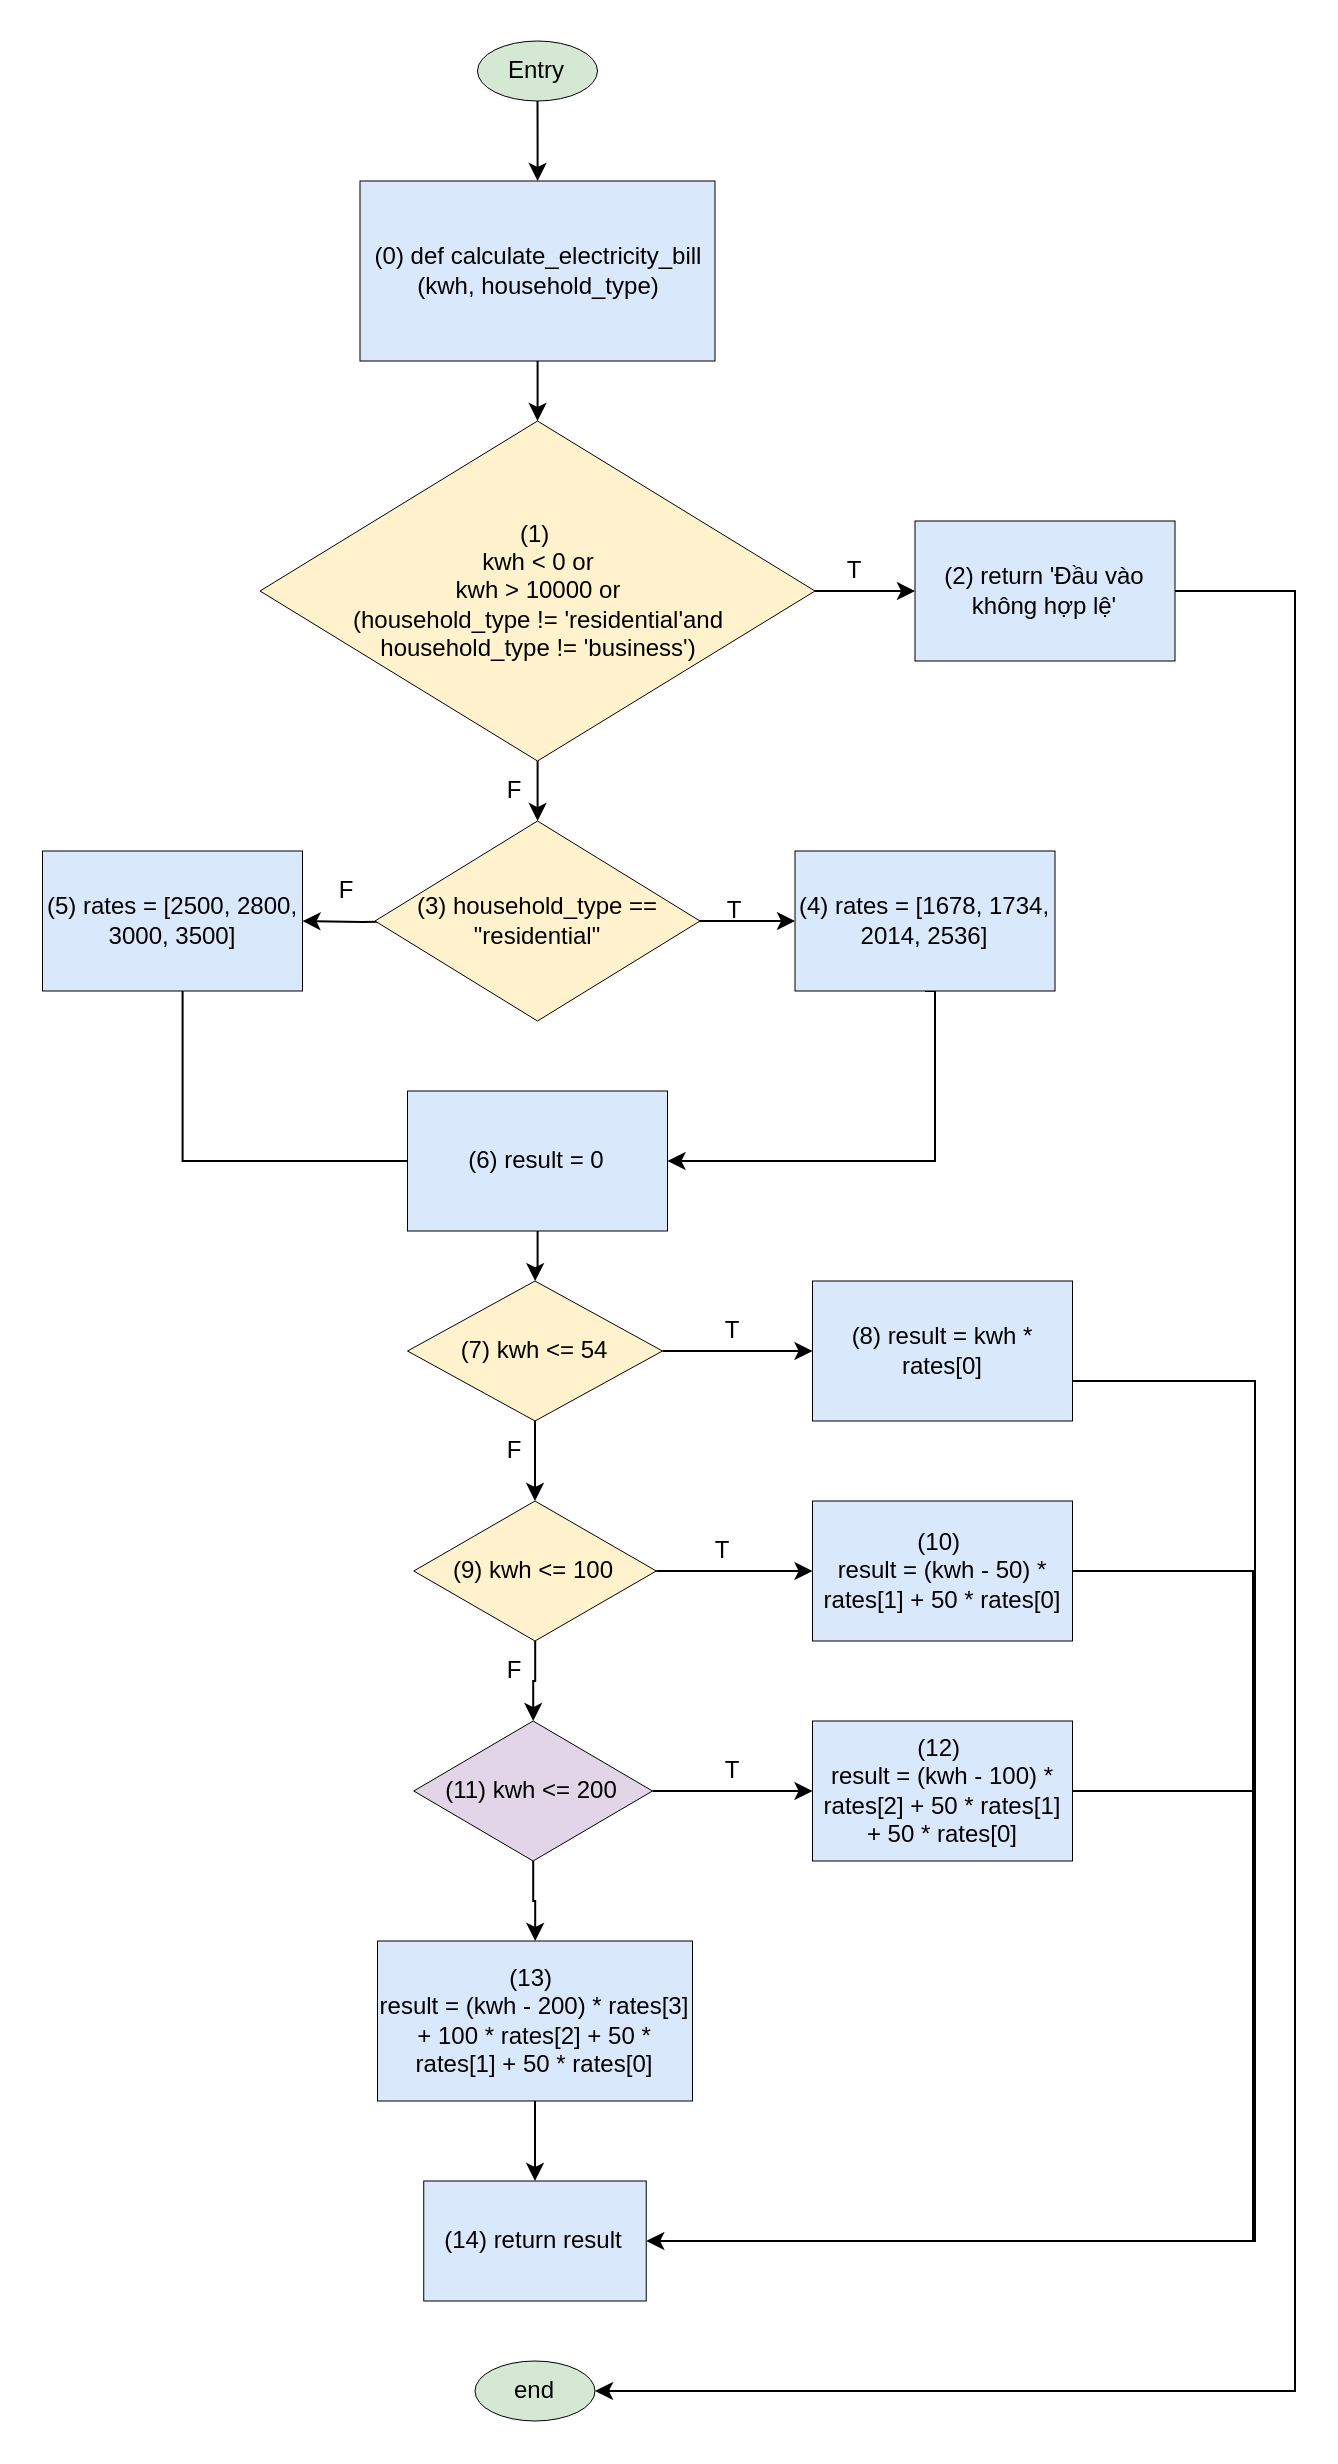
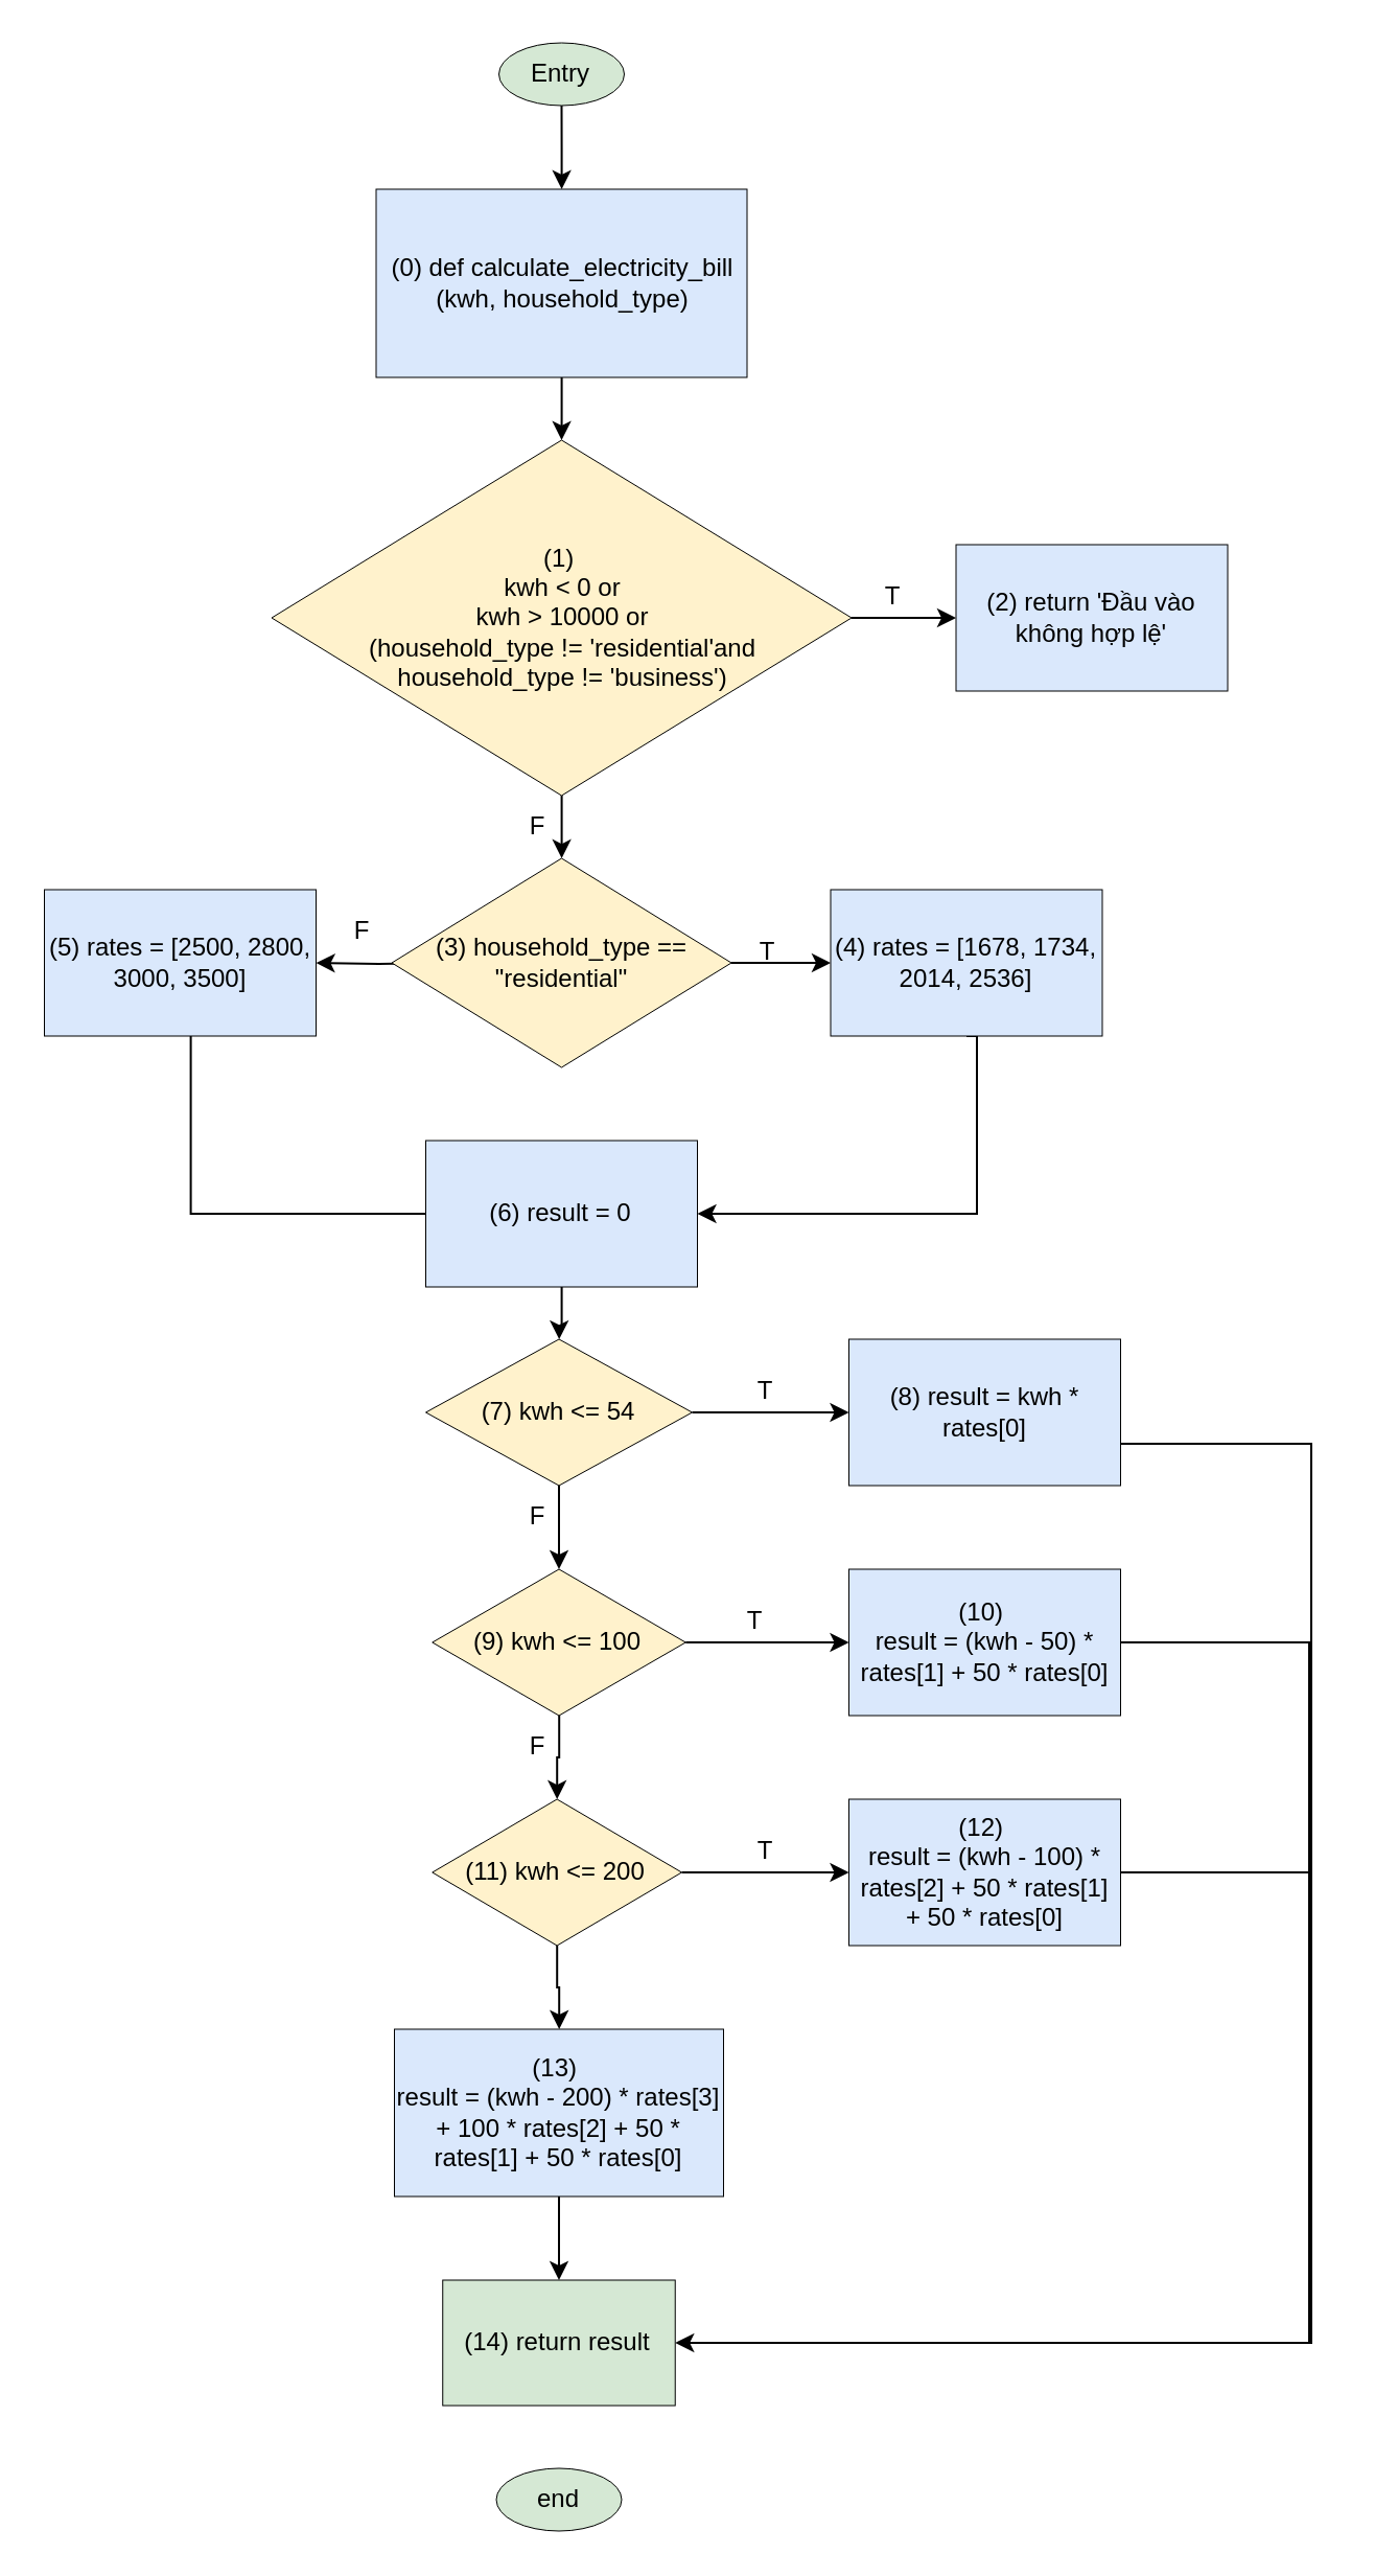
- <mxCell id="10" style="edgeStyle=orthogonalEdgeStyle;rounded=0;orthogonalLoop=1;jettySize=auto;html=1;endArrow=classic;startFill=0;entryX=1;entryY=0.5;entryDx=0;entryDy=0;endFill=1;" parent="1" source="11" target="45" edge="1"><mxGeometry relative="1" as="geometry"><mxPoint x="327" y="1105" as="targetPoint" /><Array as="points"><mxPoint x="647" y="295" /><mxPoint x="647" y="1195" /></Array></mxGeometry></mxCell>
- <mxCell id="31" value="(11) kwh &amp;lt;= 200" style="rhombus;whiteSpace=wrap;html=1;fillColor=#e1d5e7;strokeColor=light-dark(#000000,#446E2C);strokeWidth=0.5;" parent="1" vertex="1"><mxGeometry x="206.38" y="860" width="119.37" height="70" as="geometry" /></mxCell>
+ <mxCell id="31" value="(11) kwh &amp;lt;= 200" style="rhombus;whiteSpace=wrap;html=1;fillColor=#fff2cc;strokeColor=light-dark(#000000,#446E2C);strokeWidth=0.5;" parent="1" vertex="1"><mxGeometry x="206.38" y="860" width="119.37" height="70" as="geometry" /></mxCell>
- <mxCell id="39" value="(14) return result" style="rounded=0;whiteSpace=wrap;html=1;fillColor=#dae8fc;strokeColor=light-dark(#000000,#446E2C);strokeWidth=0.5;" parent="1" vertex="1"><mxGeometry x="211.37" y="1090" width="111.25" height="60" as="geometry" /></mxCell>
+ <mxCell id="39" value="(14) return result" style="rounded=0;whiteSpace=wrap;html=1;fillColor=#d5e8d4;strokeColor=light-dark(#000000,#446E2C);strokeWidth=0.5;" parent="1" vertex="1"><mxGeometry x="211.37" y="1090" width="111.25" height="60" as="geometry" /></mxCell>
